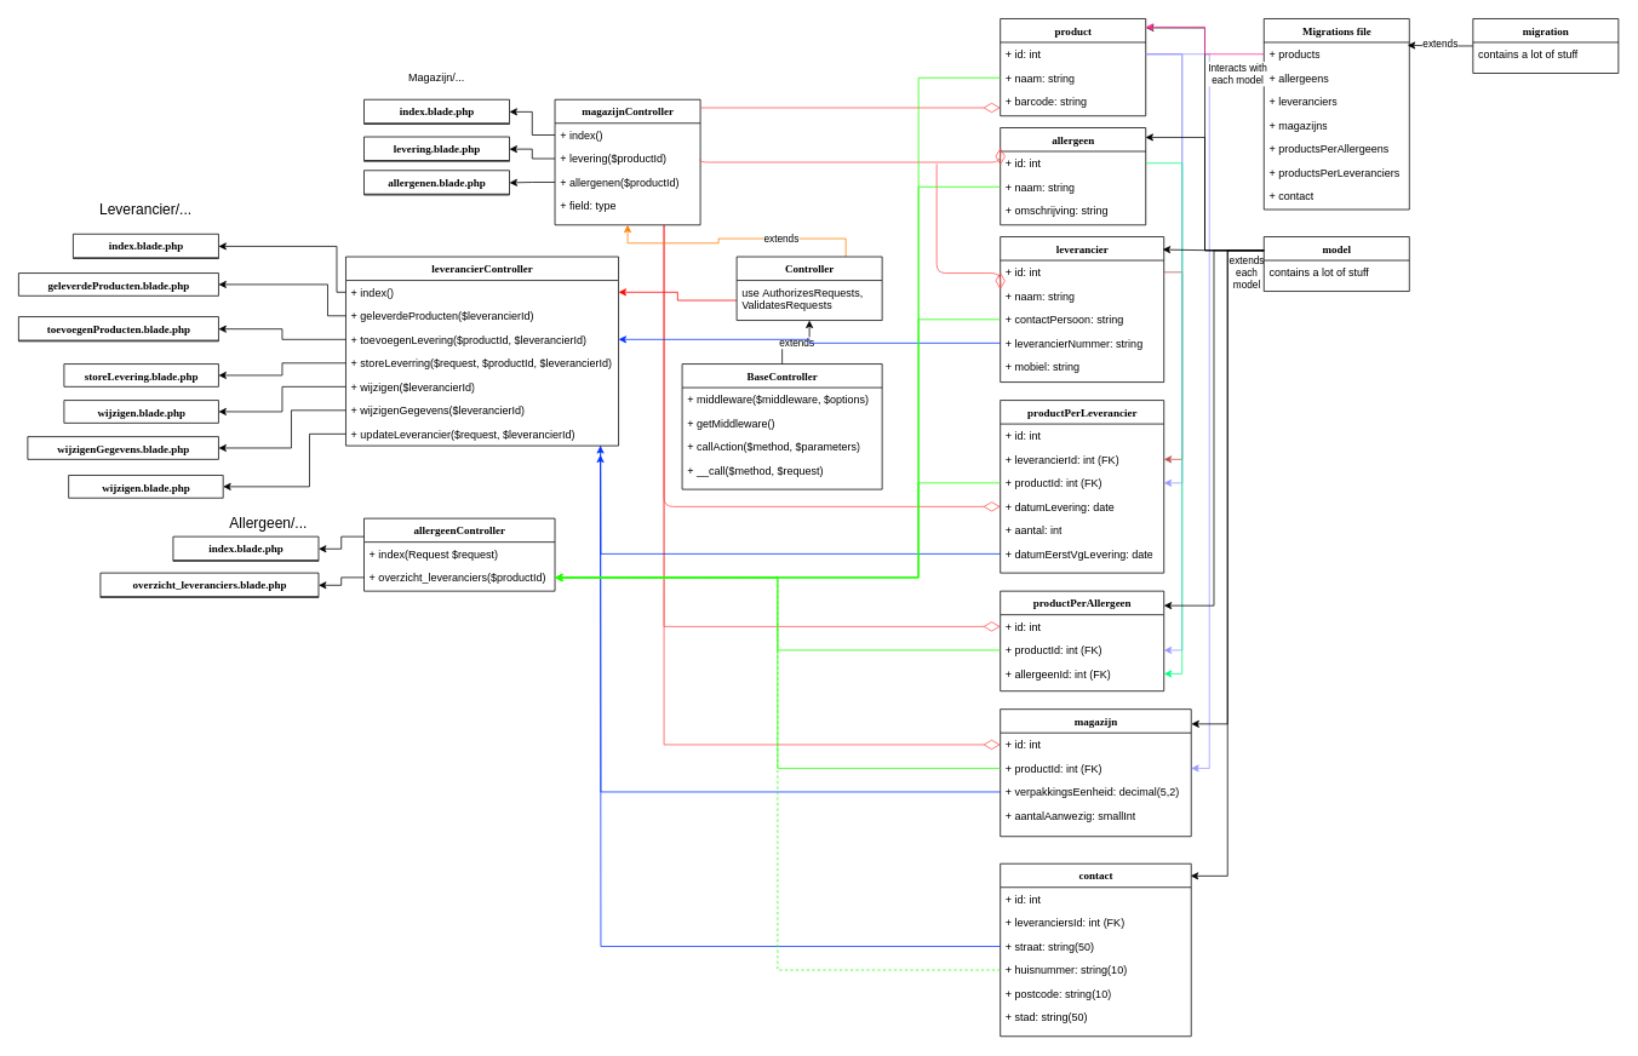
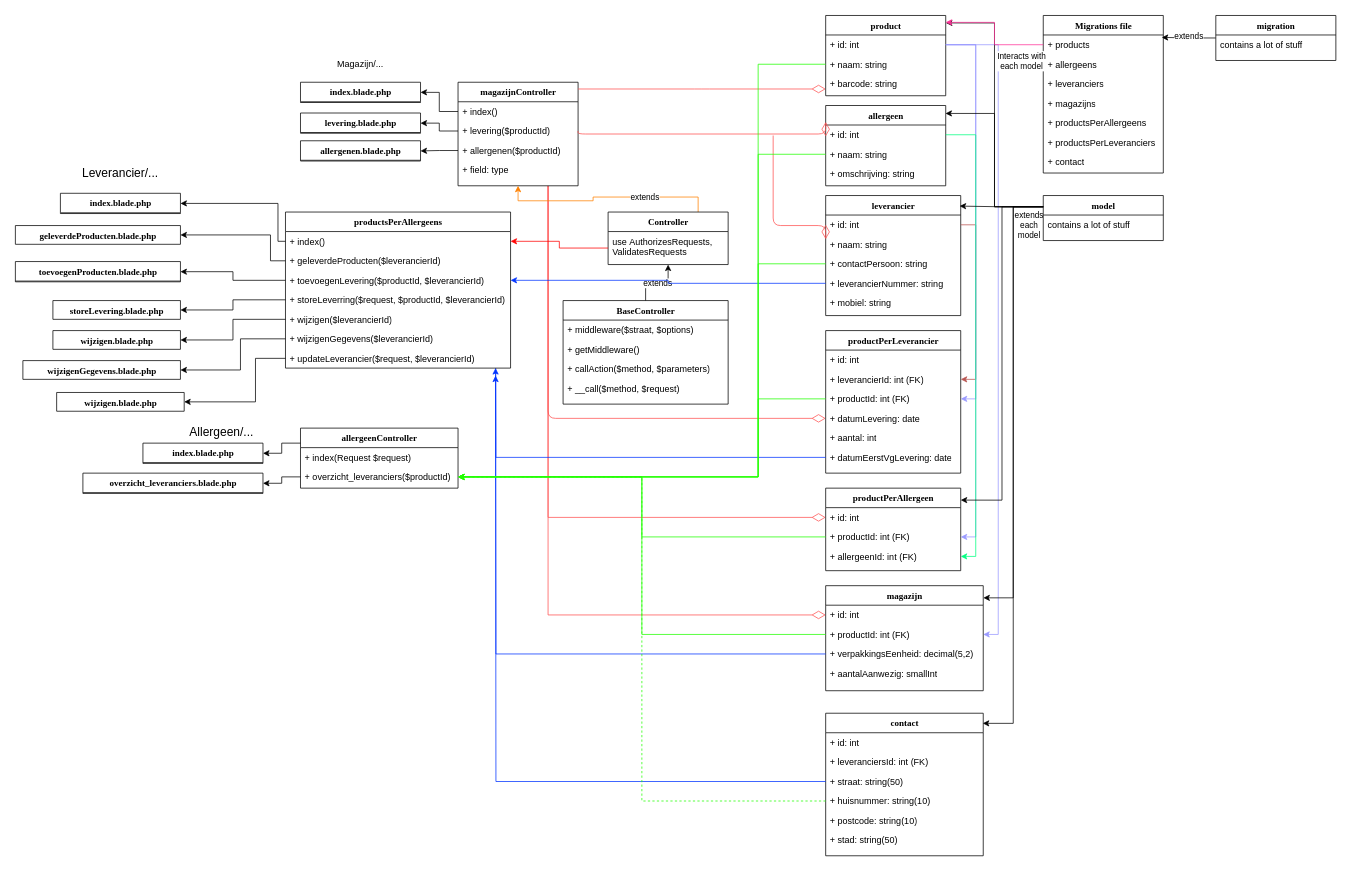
- <mxCell id="90" value="leverancierController" style="swimlane;html=1;fontStyle=1;align=center;verticalAlign=top;childLayout=stackLayout;horizontal=1;startSize=26;horizontalStack=0;resizeParent=1;resizeLast=0;collapsible=1;marginBottom=0;swimlaneFillColor=#ffffff;rounded=0;shadow=0;comic=0;labelBackgroundColor=none;strokeWidth=1;fillColor=none;fontFamily=Verdana;fontSize=12" parent="1" vertex="1"><mxGeometry x="380" y="282" width="300" height="208" as="geometry" /></mxCell>
+ <mxCell id="90" value="productsPerAllergeens" style="swimlane;html=1;fontStyle=1;align=center;verticalAlign=top;childLayout=stackLayout;horizontal=1;startSize=26;horizontalStack=0;resizeParent=1;resizeLast=0;collapsible=1;marginBottom=0;swimlaneFillColor=#ffffff;rounded=0;shadow=0;comic=0;labelBackgroundColor=none;strokeWidth=1;fillColor=none;fontFamily=Verdana;fontSize=12" parent="1" vertex="1"><mxGeometry x="380" y="282" width="300" height="208" as="geometry" /></mxCell>
- <mxCell id="63" value="+ middleware($middleware, $options)" style="text;html=1;strokeColor=none;fillColor=none;align=left;verticalAlign=top;spacingLeft=4;spacingRight=4;whiteSpace=wrap;overflow=hidden;rotatable=0;points=[[0,0.5],[1,0.5]];portConstraint=eastwest;" parent="62" vertex="1"><mxGeometry y="26" width="220" height="26" as="geometry" /></mxCell>
+ <mxCell id="63" value="+ middleware($straat, $options)" style="text;html=1;strokeColor=none;fillColor=none;align=left;verticalAlign=top;spacingLeft=4;spacingRight=4;whiteSpace=wrap;overflow=hidden;rotatable=0;points=[[0,0.5],[1,0.5]];portConstraint=eastwest;" parent="62" vertex="1"><mxGeometry y="26" width="220" height="26" as="geometry" /></mxCell>
